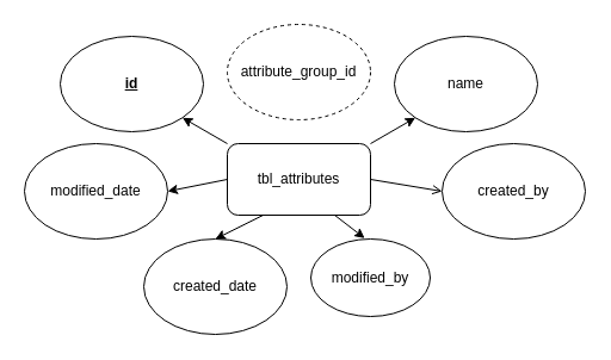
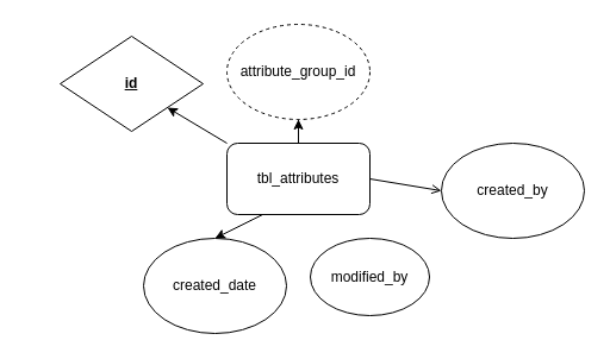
- <mxCell id="4" value="&lt;b style=&quot;font-size: 12px;&quot;&gt;&lt;u style=&quot;font-size: 12px;&quot;&gt;id&lt;/u&gt;&lt;/b&gt;" style="ellipse;whiteSpace=wrap;html=1;fontFamily=Helvetica;fontSize=12;" vertex="1" parent="1"><mxGeometry x="50" y="30" width="120" height="80" as="geometry" /></mxCell>
+ <mxCell id="4" value="&lt;b style=&quot;font-size: 12px;&quot;&gt;&lt;u style=&quot;font-size: 12px;&quot;&gt;id&lt;/u&gt;&lt;/b&gt;" style="rhombus;whiteSpace=wrap;html=1;fontFamily=Helvetica;fontSize=12;" vertex="1" parent="1"><mxGeometry x="50" y="30" width="120" height="80" as="geometry" /></mxCell>
- <mxCell id="6" value="name" style="ellipse;whiteSpace=wrap;html=1;fontFamily=Helvetica;fontSize=12;" vertex="1" parent="1"><mxGeometry x="330" y="30" width="120" height="80" as="geometry" /></mxCell>
+ <mxCell id="2" style="edgeStyle=orthogonalEdgeStyle;rounded=0;orthogonalLoop=1;jettySize=auto;html=1;entryX=0.5;entryY=1;entryDx=0;entryDy=0;fontFamily=Helvetica;fontSize=12;" edge="1" parent="1" source="3" target="5"><mxGeometry relative="1" as="geometry" /></mxCell>
- <mxCell id="11" value="" style="endArrow=classic;html=1;entryX=0;entryY=1;entryDx=0;entryDy=0;exitX=1;exitY=0;exitDx=0;exitDy=0;fontFamily=Helvetica;fontSize=12;" edge="1" parent="1" source="3" target="6"><mxGeometry width="50" height="50" relative="1" as="geometry"><mxPoint x="260" y="200" as="sourcePoint" /><mxPoint x="310" y="150" as="targetPoint" /></mxGeometry></mxCell>
- <mxCell id="15" value="" style="endArrow=classic;html=1;entryX=1;entryY=0.5;entryDx=0;entryDy=0;exitX=0;exitY=0.5;exitDx=0;exitDy=0;fontFamily=Helvetica;fontSize=12;" edge="1" parent="1" source="3" target="10"><mxGeometry width="50" height="50" relative="1" as="geometry"><mxPoint x="260" y="200" as="sourcePoint" /><mxPoint x="310" y="150" as="targetPoint" /></mxGeometry></mxCell>
- <mxCell id="10" value="modified_date" style="ellipse;whiteSpace=wrap;html=1;fontFamily=Helvetica;fontSize=12;" vertex="1" parent="1"><mxGeometry x="20" y="120" width="120" height="80" as="geometry" /></mxCell>
- <mxCell id="13" value="" style="endArrow=classic;html=1;entryX=0.451;entryY=-0.01;entryDx=0;entryDy=0;entryPerimeter=0;exitX=0.75;exitY=1;exitDx=0;exitDy=0;fontFamily=Helvetica;fontSize=12;" edge="1" parent="1" source="3" target="8"><mxGeometry width="50" height="50" relative="1" as="geometry"><mxPoint x="260" y="200" as="sourcePoint" /><mxPoint x="310" y="150" as="targetPoint" /></mxGeometry></mxCell>
